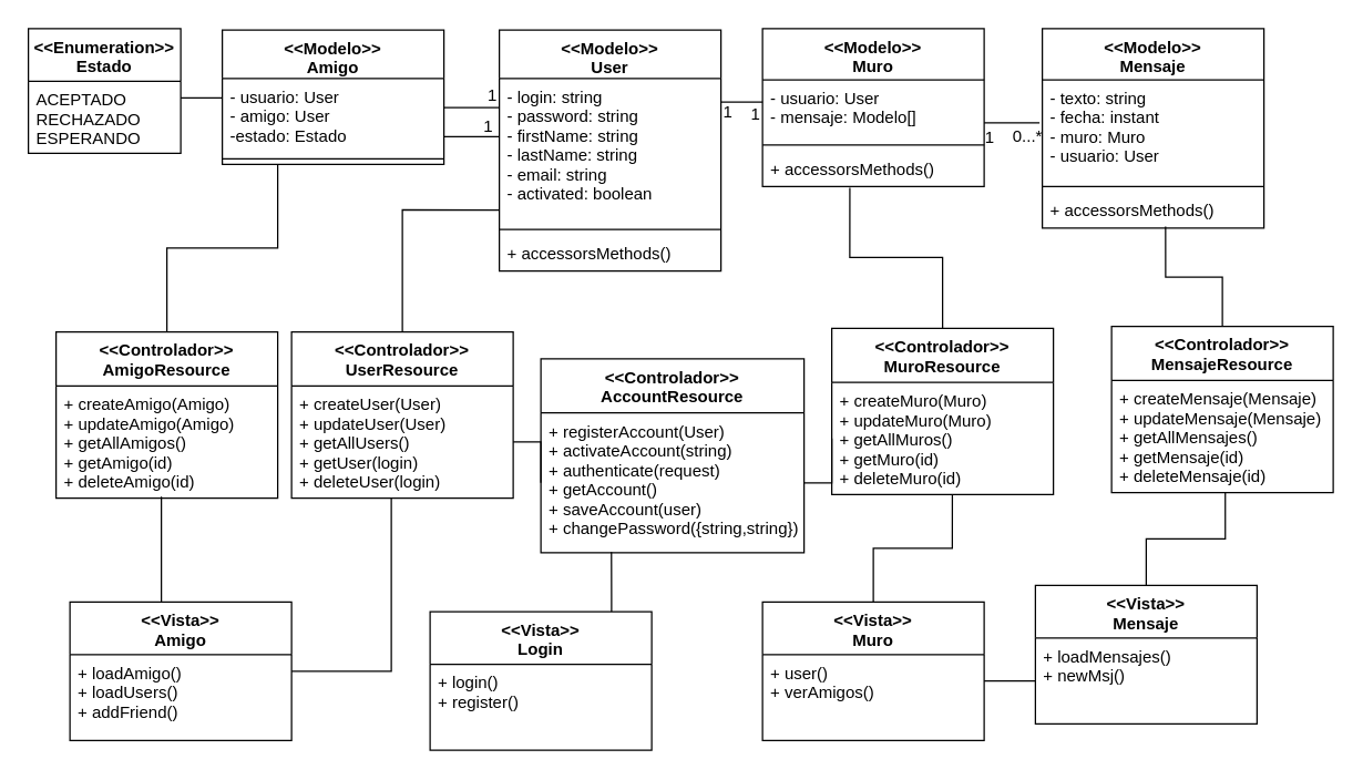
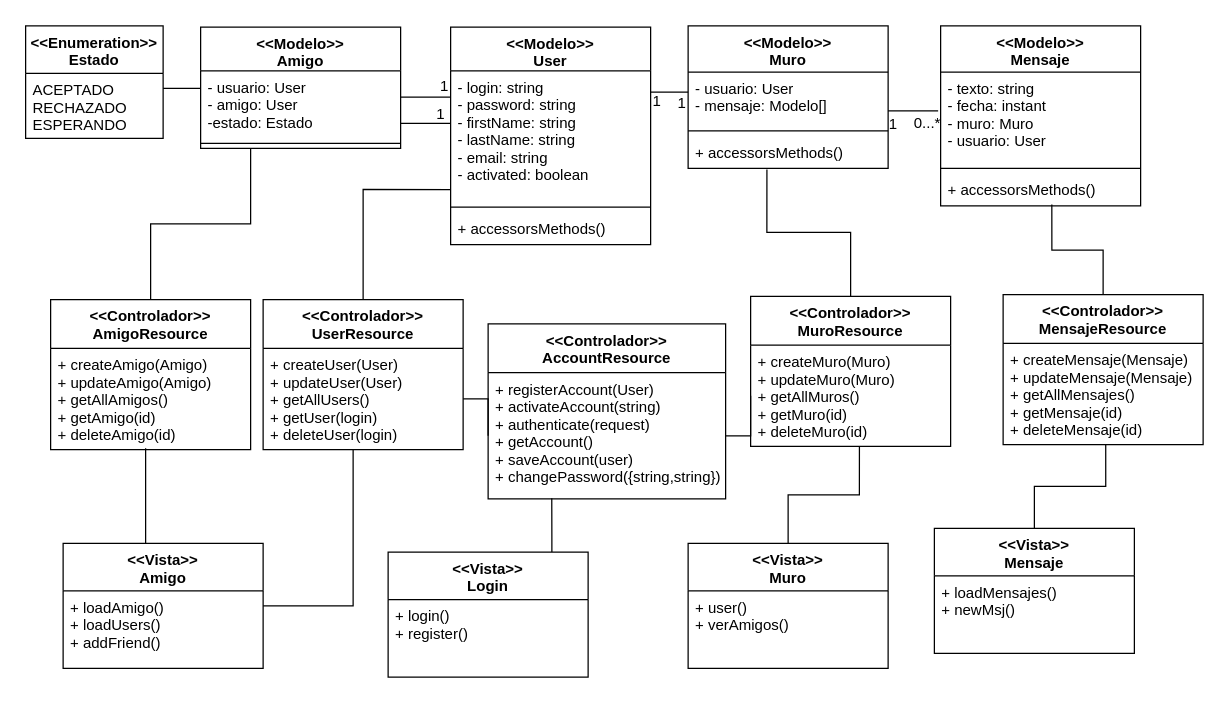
- <mxCell id="59" style="edgeStyle=orthogonalEdgeStyle;rounded=0;orthogonalLoop=1;jettySize=auto;html=1;endArrow=none;endFill=0;strokeColor=#000000;" edge="1" parent="1" source="55" target="58"><mxGeometry relative="1" as="geometry"><Array as="points"><mxPoint x="720" y="491" /><mxPoint x="720" y="491" /></Array></mxGeometry></mxCell>
